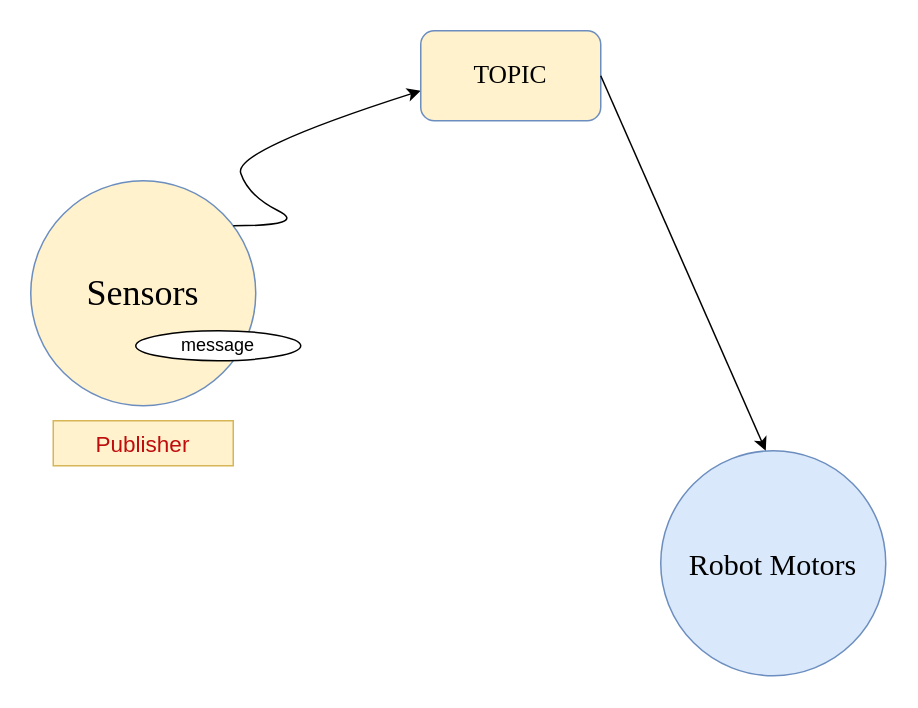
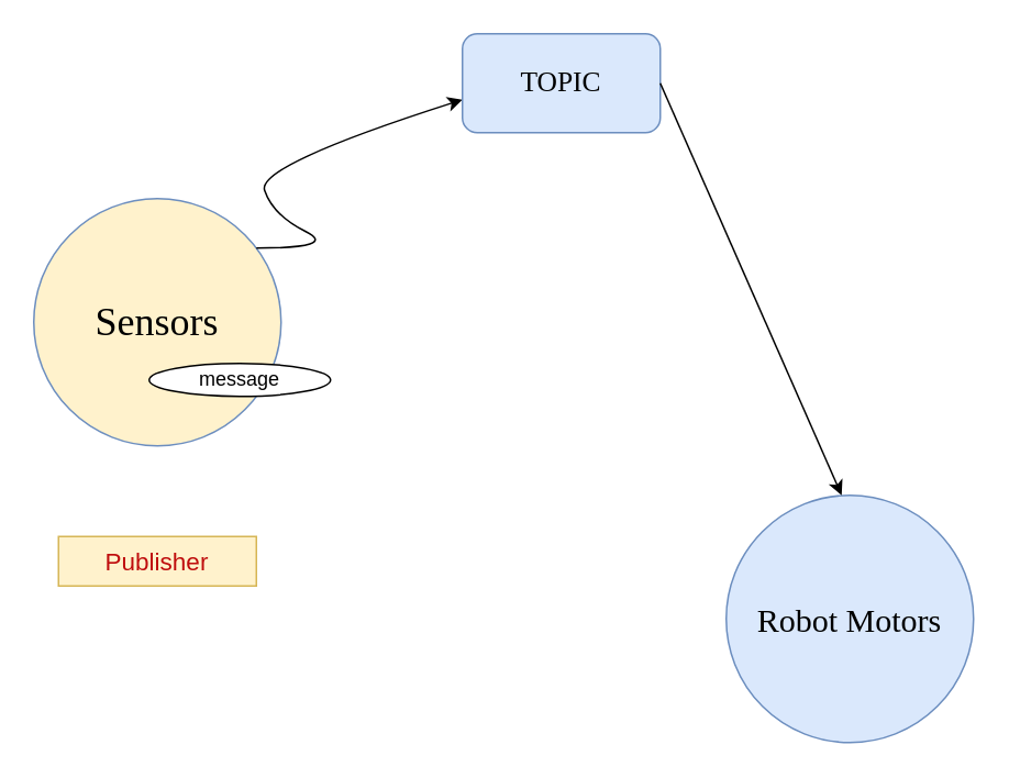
- <mxCell id="6" value="TOPIC" style="rounded=1;whiteSpace=wrap;html=1;fontFamily=Times New Roman;fontSize=17;fillColor=#fff2cc;strokeColor=#6c8ebf;" vertex="1" parent="1"><mxGeometry x="280" y="20" width="120" height="60" as="geometry" /></mxCell>
+ <mxCell id="6" value="TOPIC" style="rounded=1;whiteSpace=wrap;html=1;fontFamily=Times New Roman;fontSize=17;fillColor=#dae8fc;strokeColor=#6c8ebf;" vertex="1" parent="1"><mxGeometry x="280" y="20" width="120" height="60" as="geometry" /></mxCell>
- <mxCell id="3" value="Publisher" style="text;html=1;align=center;verticalAlign=middle;whiteSpace=wrap;rounded=0;fontSize=15;fillColor=#fff2cc;strokeColor=#d6b656;fontColor=#bf0d0d;" vertex="1" parent="1"><mxGeometry x="35" y="280" width="120" height="30" as="geometry" /></mxCell>
+ <mxCell id="3" value="Publisher" style="text;html=1;align=center;verticalAlign=middle;whiteSpace=wrap;rounded=0;fontSize=15;fillColor=#fff2cc;strokeColor=#d6b656;fontColor=#bf0d0d;" vertex="1" parent="1"><mxGeometry x="35" y="325" width="120" height="30" as="geometry" /></mxCell>
